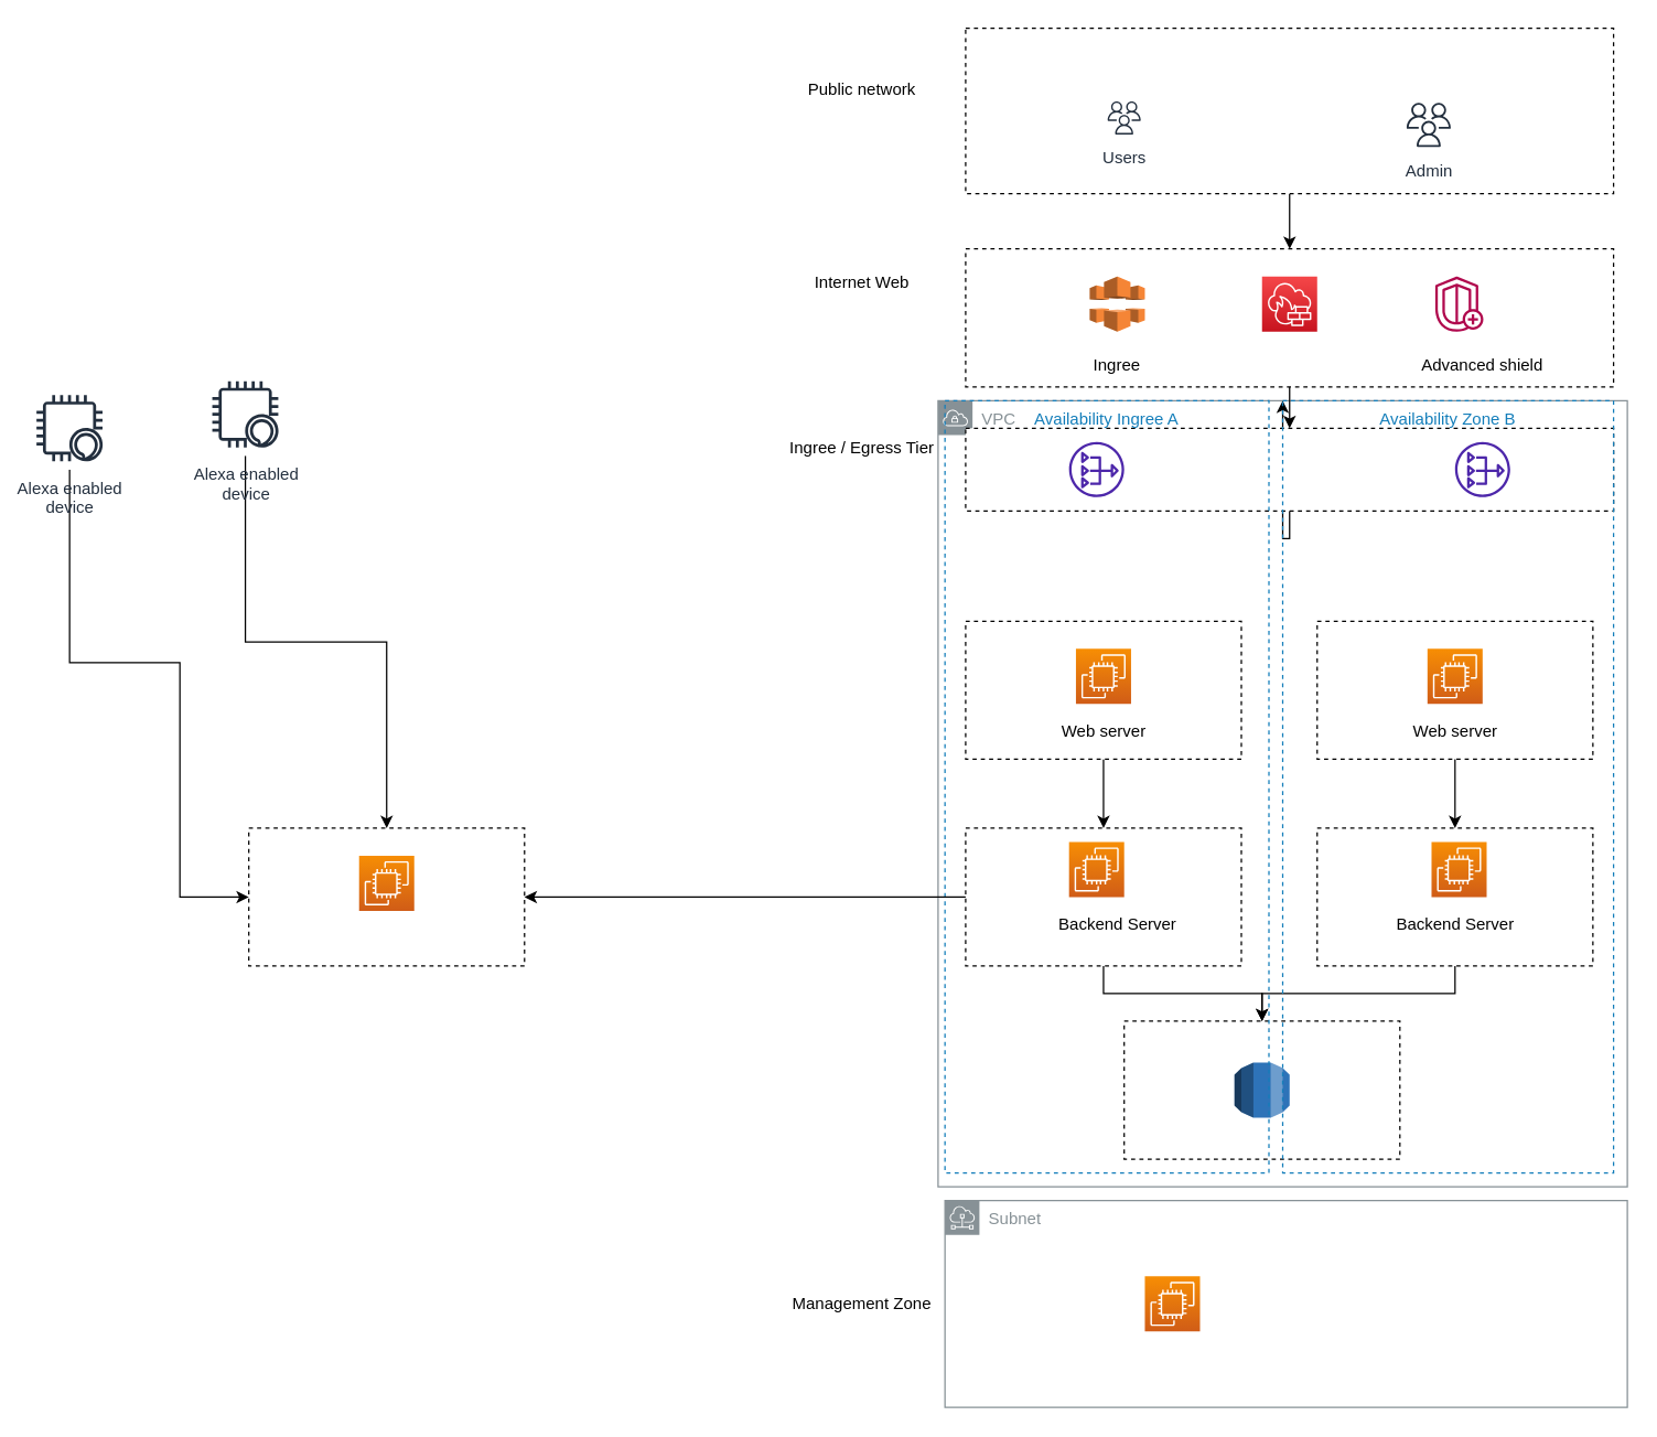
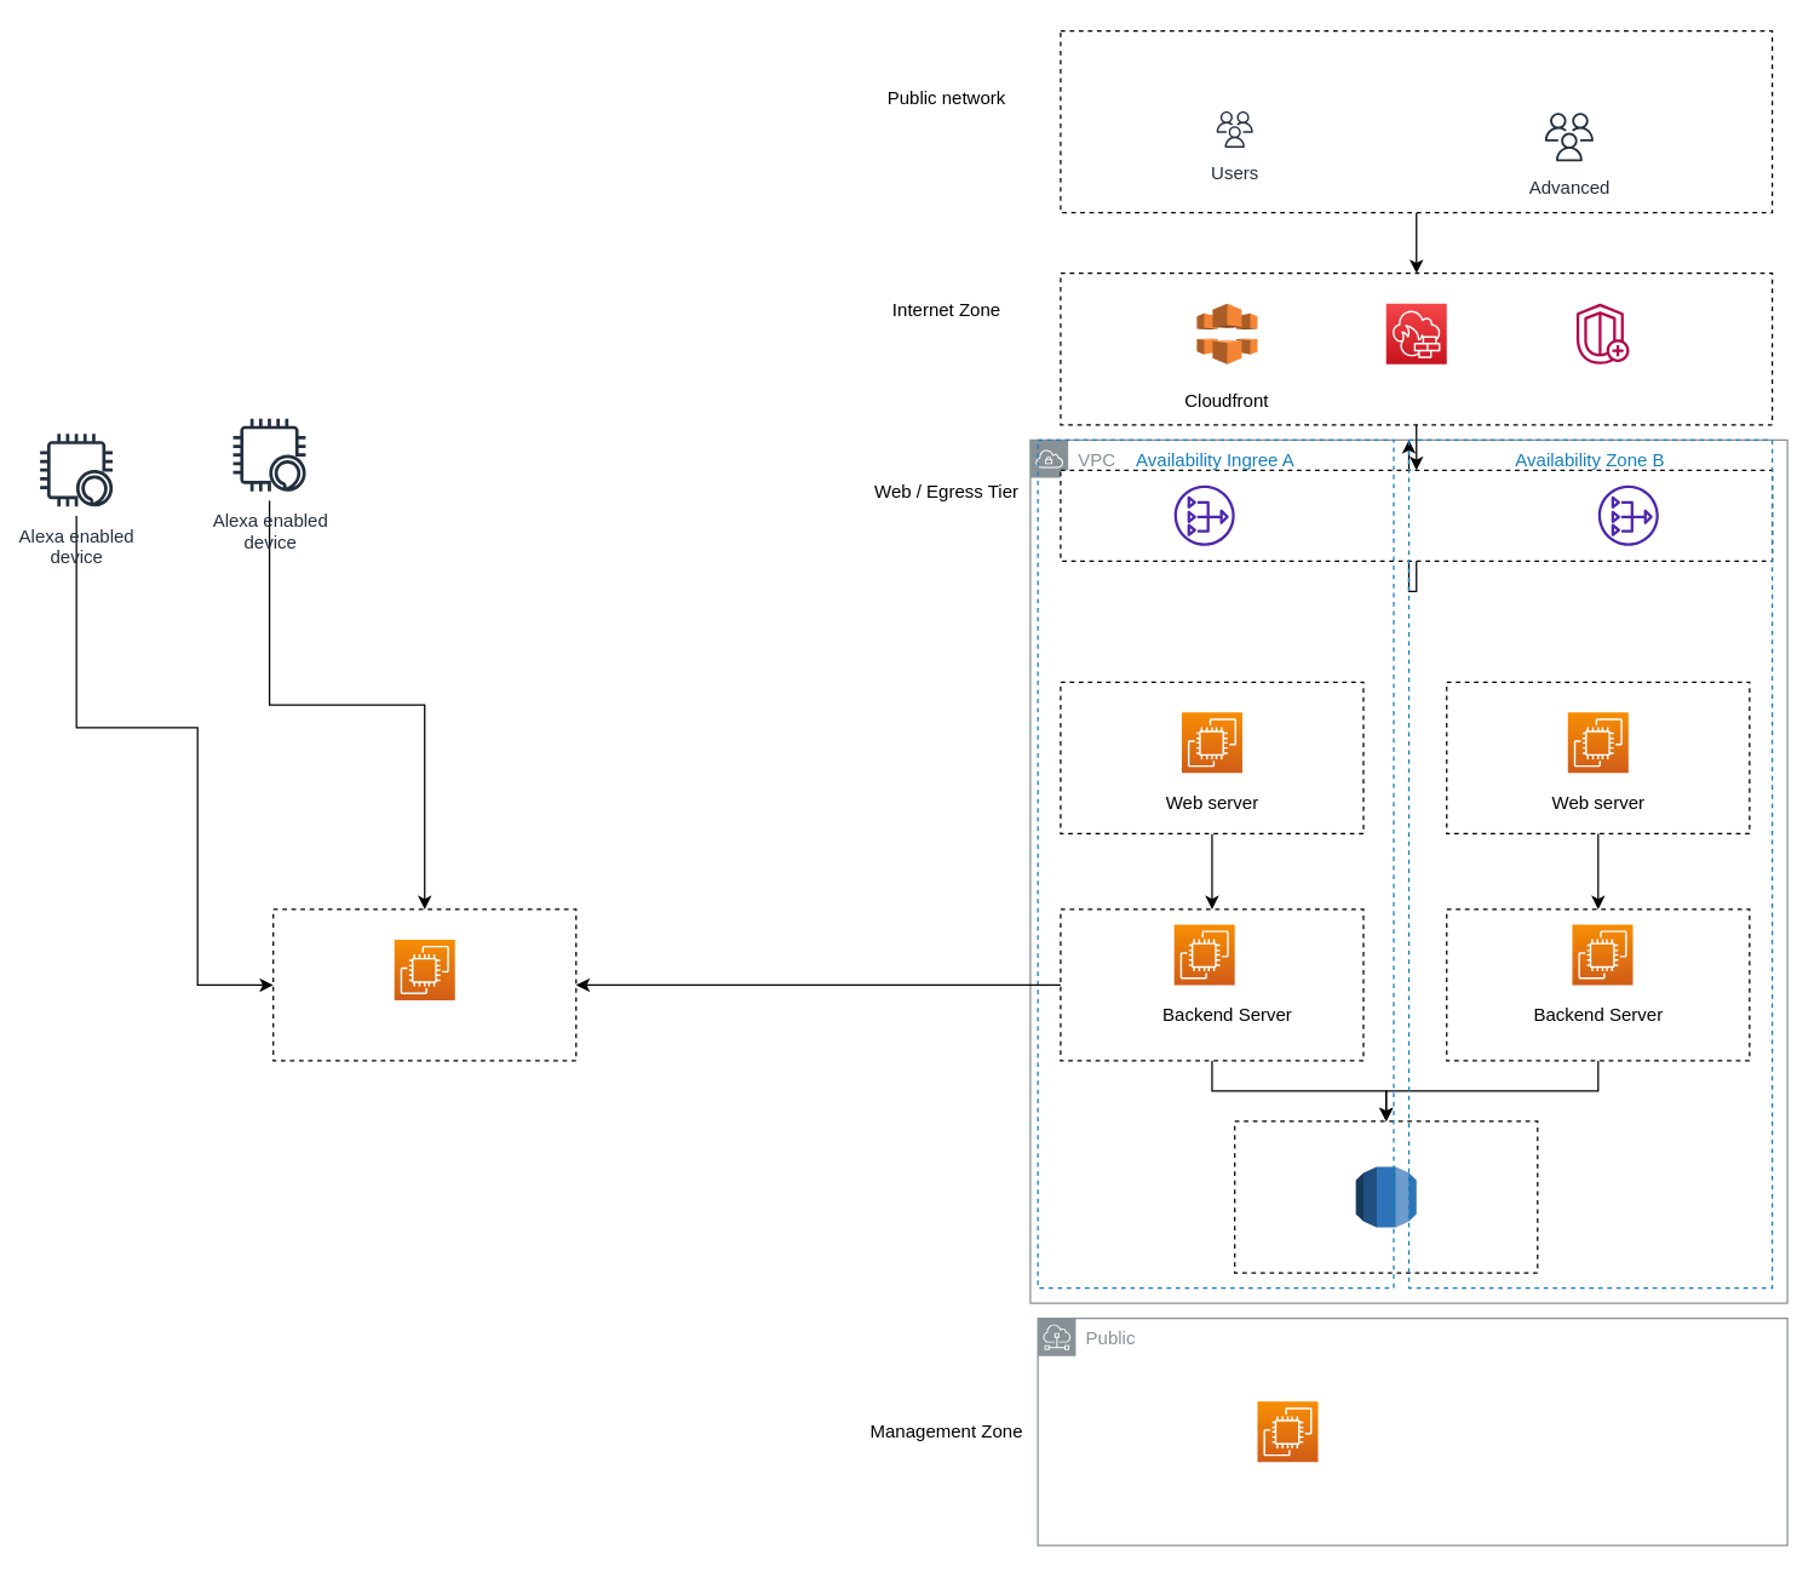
- <mxCell id="8" value="Admin" style="sketch=0;outlineConnect=0;fontColor=#232F3E;gradientColor=none;strokeColor=#232F3E;fillColor=#ffffff;dashed=0;verticalLabelPosition=bottom;verticalAlign=top;align=center;html=1;fontSize=12;fontStyle=0;aspect=fixed;shape=mxgraph.aws4.resourceIcon;resIcon=mxgraph.aws4.users;" vertex="1" parent="1"><mxGeometry x="1015.9" y="70" width="40" height="40" as="geometry" /></mxCell>
+ <mxCell id="8" value="Advanced" style="sketch=0;outlineConnect=0;fontColor=#232F3E;gradientColor=none;strokeColor=#232F3E;fillColor=#ffffff;dashed=0;verticalLabelPosition=bottom;verticalAlign=top;align=center;html=1;fontSize=12;fontStyle=0;aspect=fixed;shape=mxgraph.aws4.resourceIcon;resIcon=mxgraph.aws4.users;" vertex="1" parent="1"><mxGeometry x="1015.9" y="70" width="40" height="40" as="geometry" /></mxCell>
- <mxCell id="11" value="Internet Web" style="text;html=1;strokeColor=none;fillColor=none;align=center;verticalAlign=middle;whiteSpace=wrap;rounded=0;" vertex="1" parent="1"><mxGeometry x="540" y="190" width="170" height="30" as="geometry" /></mxCell>
+ <mxCell id="11" value="Internet Zone" style="text;html=1;strokeColor=none;fillColor=none;align=center;verticalAlign=middle;whiteSpace=wrap;rounded=0;" vertex="1" parent="1"><mxGeometry x="540" y="190" width="170" height="30" as="geometry" /></mxCell>
- <mxCell id="15" value="Ingree" style="text;html=1;strokeColor=none;fillColor=none;align=center;verticalAlign=middle;whiteSpace=wrap;rounded=0;" vertex="1" parent="1"><mxGeometry x="780" y="250" width="60" height="30" as="geometry" /></mxCell>
+ <mxCell id="15" value="Cloudfront" style="text;html=1;strokeColor=none;fillColor=none;align=center;verticalAlign=middle;whiteSpace=wrap;rounded=0;" vertex="1" parent="1"><mxGeometry x="780" y="250" width="60" height="30" as="geometry" /></mxCell>
- <mxCell id="16" value="Advanced shield" style="text;html=1;strokeColor=none;fillColor=none;align=center;verticalAlign=middle;whiteSpace=wrap;rounded=0;" vertex="1" parent="1"><mxGeometry x="1010" y="250" width="130" height="30" as="geometry" /></mxCell>
- <mxCell id="29" value="Ingree / Egress Tier" style="text;html=1;strokeColor=none;fillColor=none;align=center;verticalAlign=middle;whiteSpace=wrap;rounded=0;" vertex="1" parent="1"><mxGeometry x="540" y="310" width="170" height="30" as="geometry" /></mxCell>
+ <mxCell id="29" value="Web / Egress Tier" style="text;html=1;strokeColor=none;fillColor=none;align=center;verticalAlign=middle;whiteSpace=wrap;rounded=0;" vertex="1" parent="1"><mxGeometry x="540" y="310" width="170" height="30" as="geometry" /></mxCell>
- <mxCell id="42" value="Subnet" style="sketch=0;outlineConnect=0;gradientColor=none;html=1;whiteSpace=wrap;fontSize=12;fontStyle=0;shape=mxgraph.aws4.group;grIcon=mxgraph.aws4.group_subnet;strokeColor=#879196;fillColor=none;verticalAlign=top;align=left;spacingLeft=30;fontColor=#879196;dashed=0;" vertex="1" parent="1"><mxGeometry x="685" y="870" width="495" height="150" as="geometry" /></mxCell>
+ <mxCell id="42" value="Public" style="sketch=0;outlineConnect=0;gradientColor=none;html=1;whiteSpace=wrap;fontSize=12;fontStyle=0;shape=mxgraph.aws4.group;grIcon=mxgraph.aws4.group_subnet;strokeColor=#879196;fillColor=none;verticalAlign=top;align=left;spacingLeft=30;fontColor=#879196;dashed=0;" vertex="1" parent="1"><mxGeometry x="685" y="870" width="495" height="150" as="geometry" /></mxCell>
